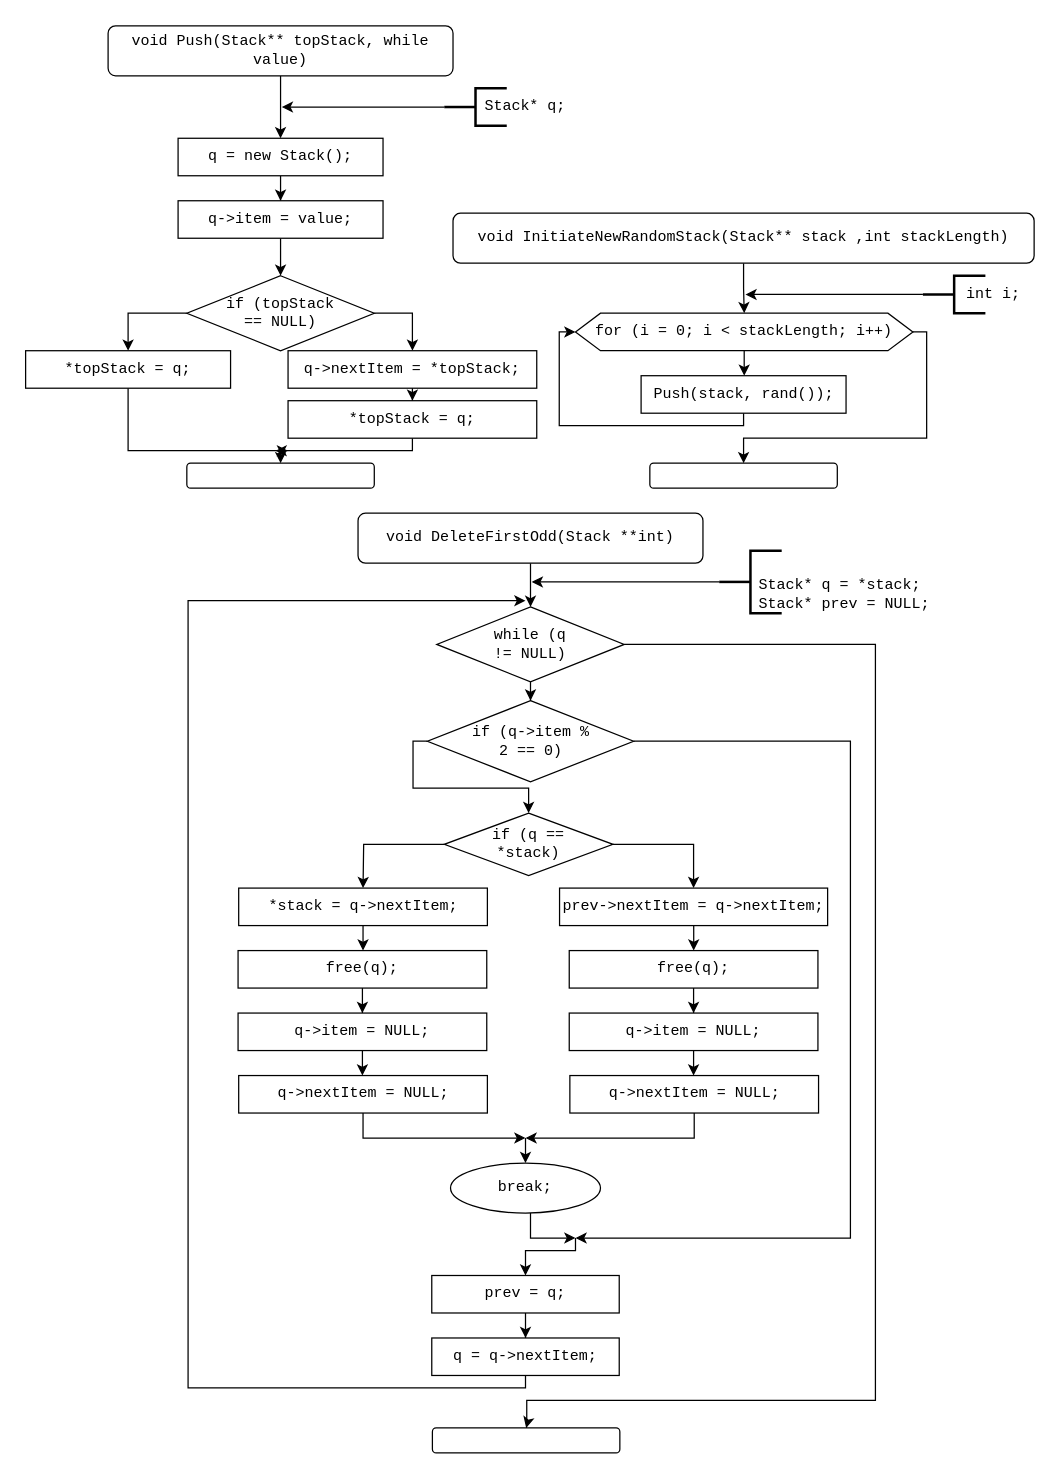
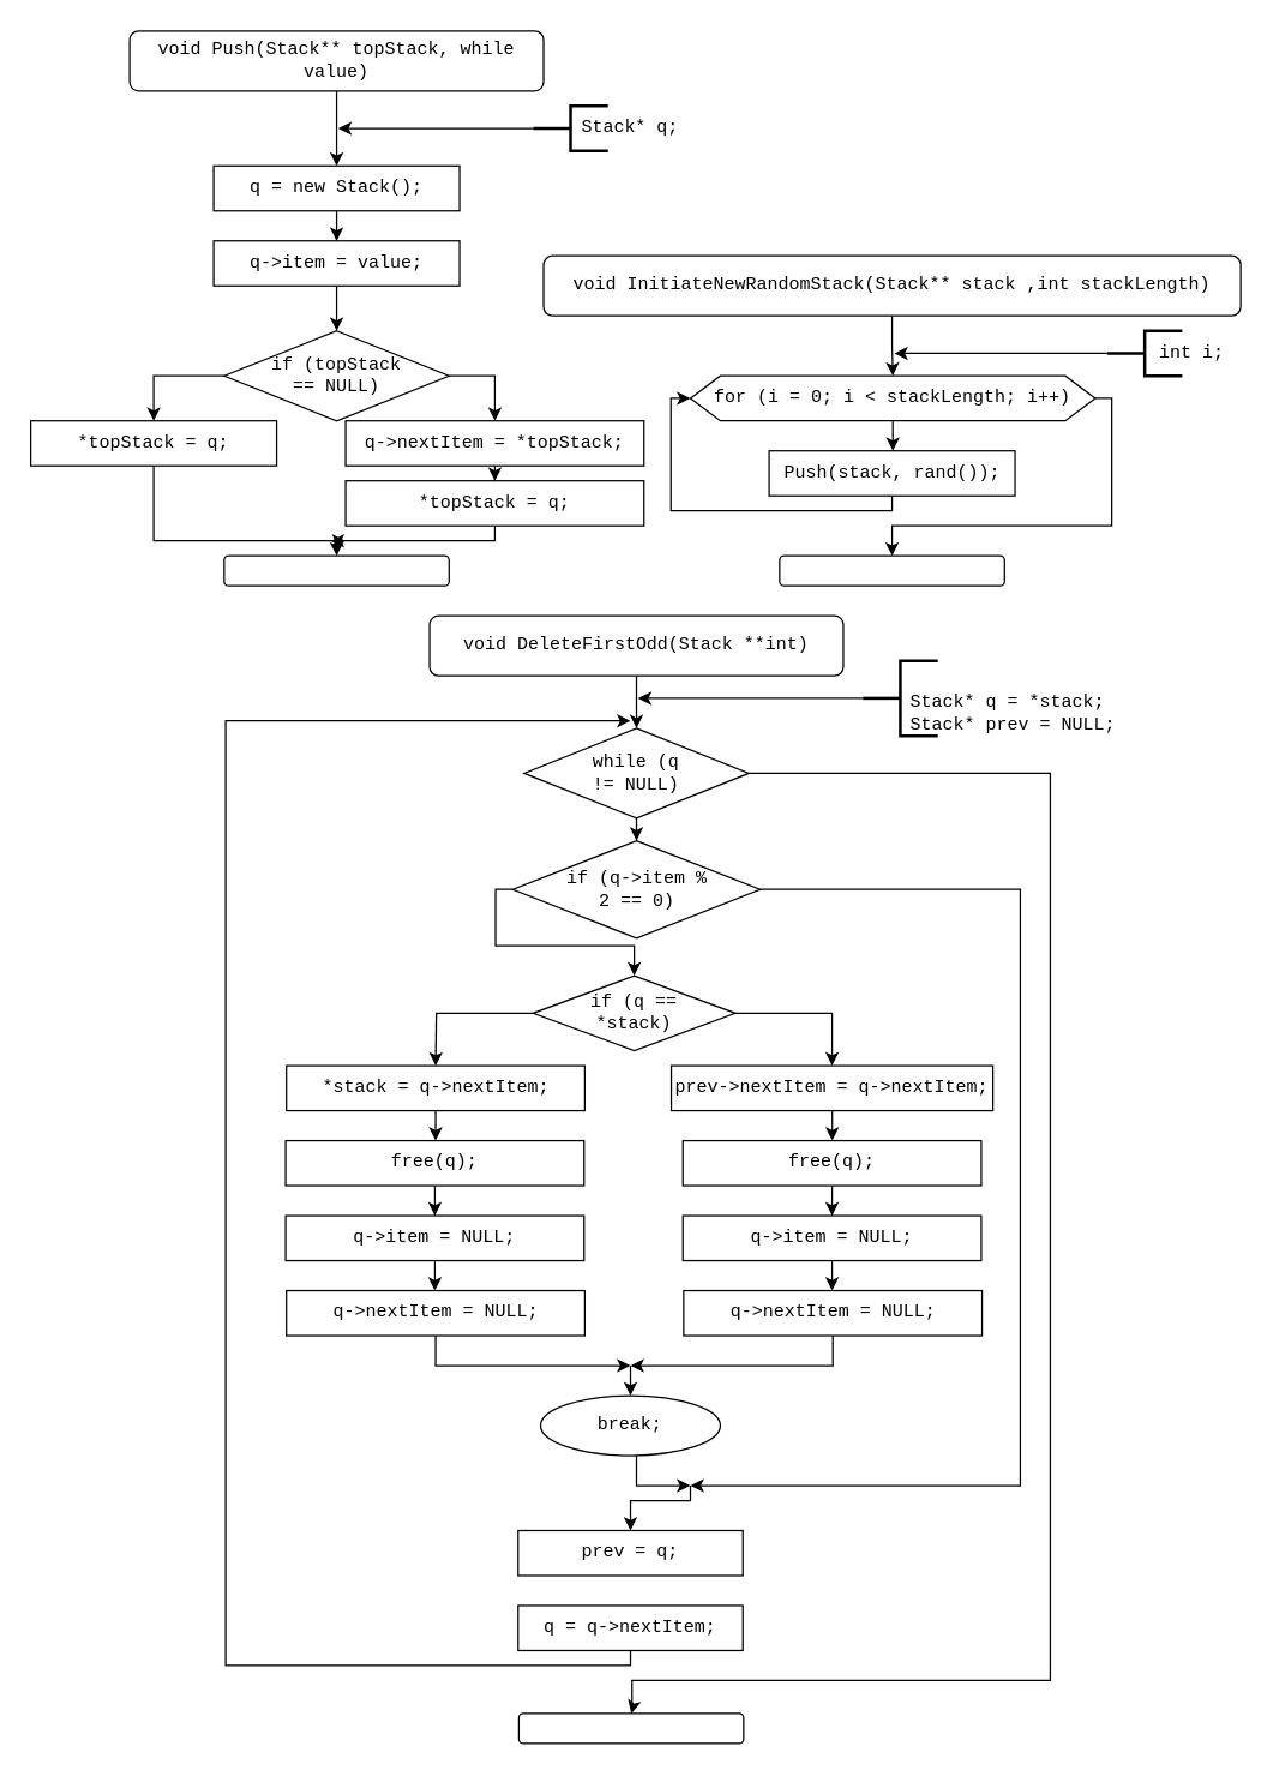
- <mxCell id="67" style="edgeStyle=orthogonalEdgeStyle;rounded=0;orthogonalLoop=1;jettySize=auto;html=1;entryX=0.5;entryY=0;entryDx=0;entryDy=0;fontFamily=Courier New;" edge="1" parent="1" source="68" target="70"><mxGeometry relative="1" as="geometry" /></mxCell>
